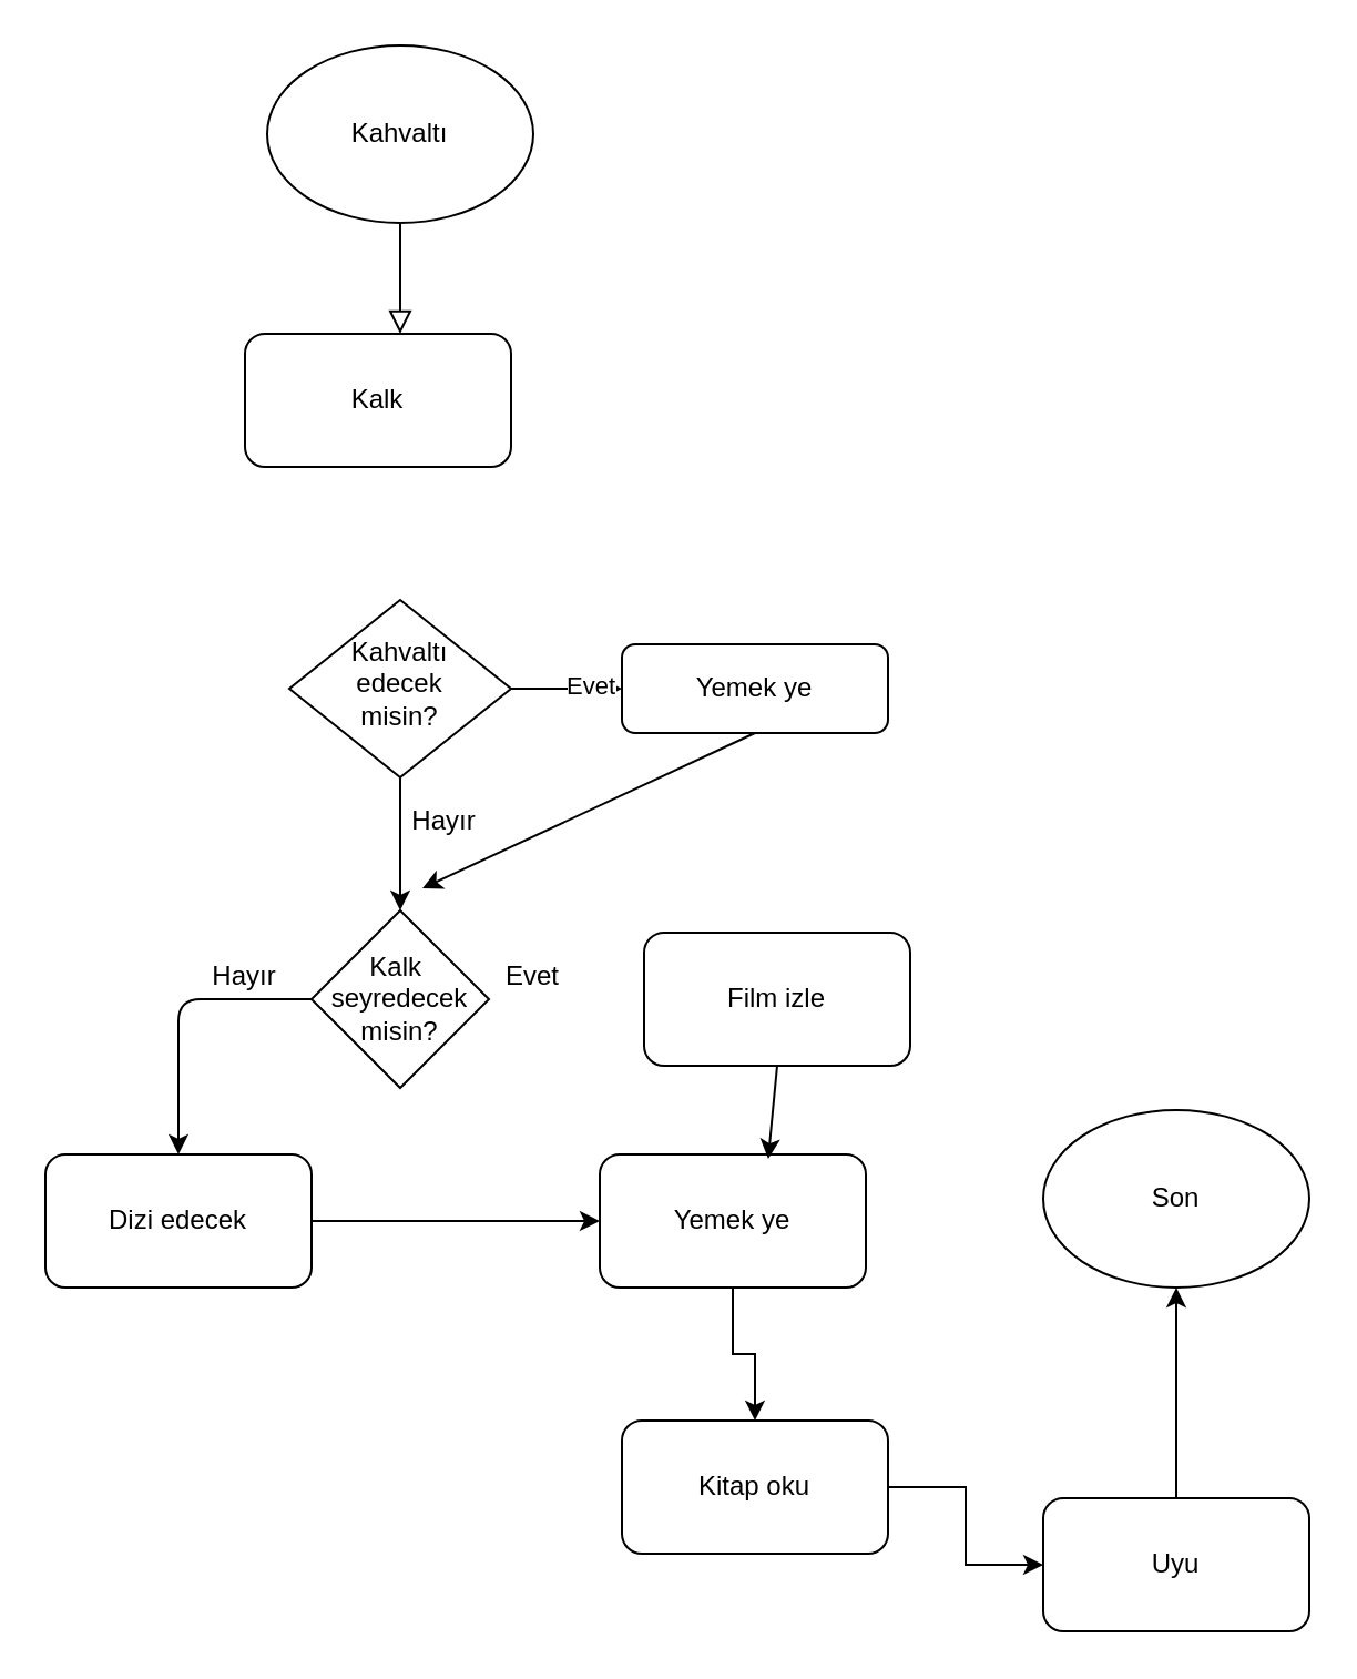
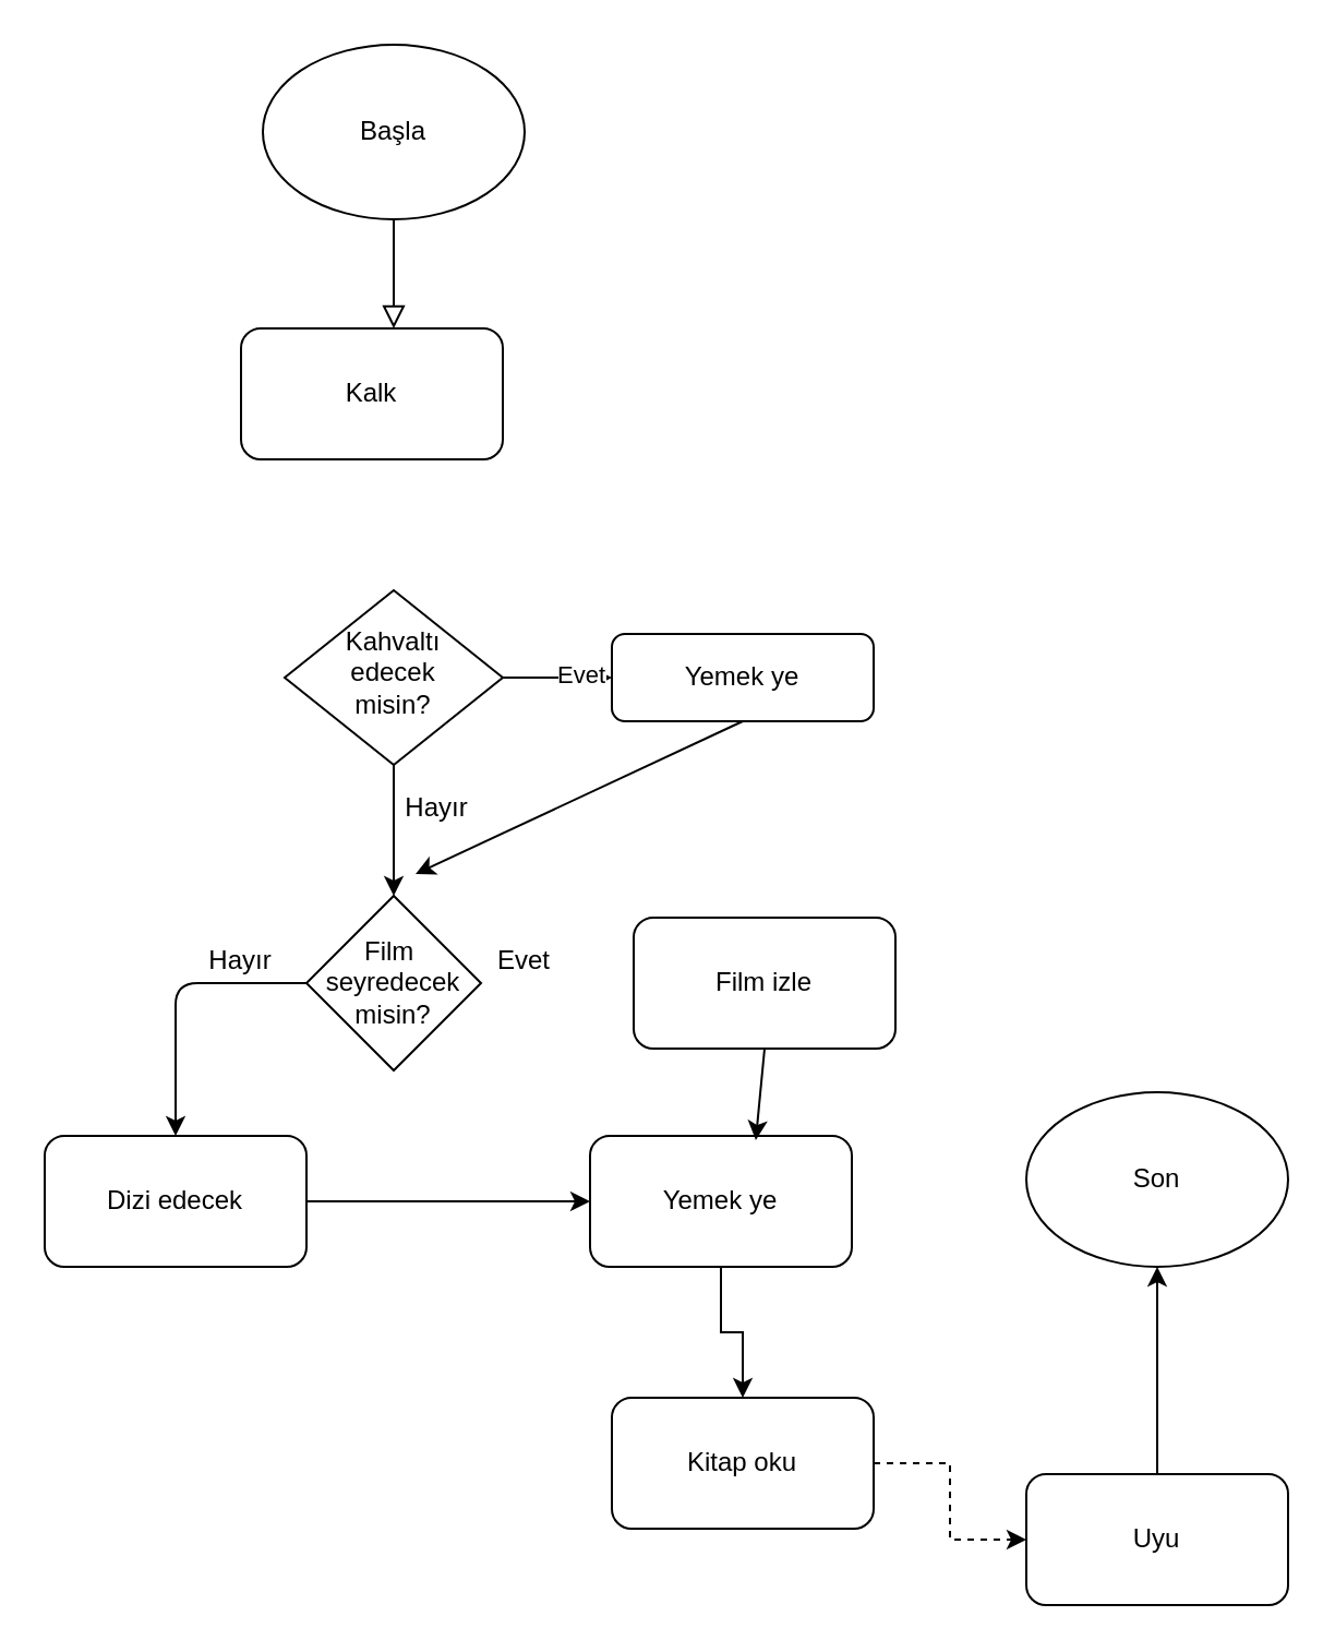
- <mxCell id="26" value="Kahvaltı" style="ellipse;whiteSpace=wrap;html=1;" vertex="1" parent="1"><mxGeometry x="120" y="20" width="120" height="80" as="geometry" /></mxCell>
+ <mxCell id="26" value="Başla" style="ellipse;whiteSpace=wrap;html=1;" vertex="1" parent="1"><mxGeometry x="120" y="20" width="120" height="80" as="geometry" /></mxCell>
- <mxCell id="10" value="Kalk&amp;nbsp;&lt;br&gt;seyredecek misin?" style="rhombus;whiteSpace=wrap;html=1;" parent="1" vertex="1"><mxGeometry x="140" y="410" width="80" height="80" as="geometry" /></mxCell>
+ <mxCell id="10" value="Film&amp;nbsp;&lt;br&gt;seyredecek misin?" style="rhombus;whiteSpace=wrap;html=1;" parent="1" vertex="1"><mxGeometry x="140" y="410" width="80" height="80" as="geometry" /></mxCell>
- <mxCell id="22" value="" style="edgeStyle=orthogonalEdgeStyle;rounded=0;orthogonalLoop=1;jettySize=auto;html=1;" parent="1" source="23" target="25" edge="1"><mxGeometry relative="1" as="geometry" /></mxCell>
+ <mxCell id="22" value="" style="edgeStyle=orthogonalEdgeStyle;rounded=0;orthogonalLoop=1;jettySize=auto;html=1;dashed=1;" parent="1" source="23" target="25" edge="1"><mxGeometry relative="1" as="geometry" /></mxCell>
